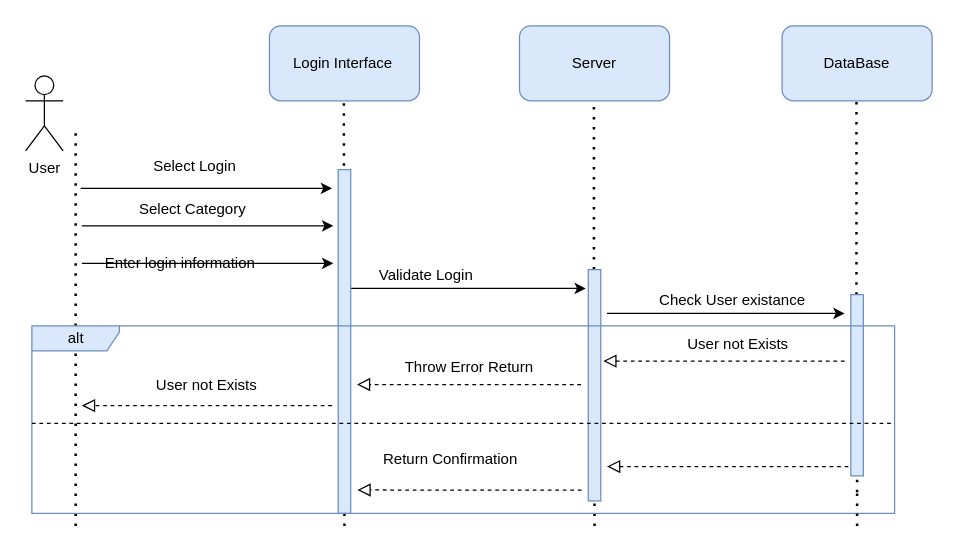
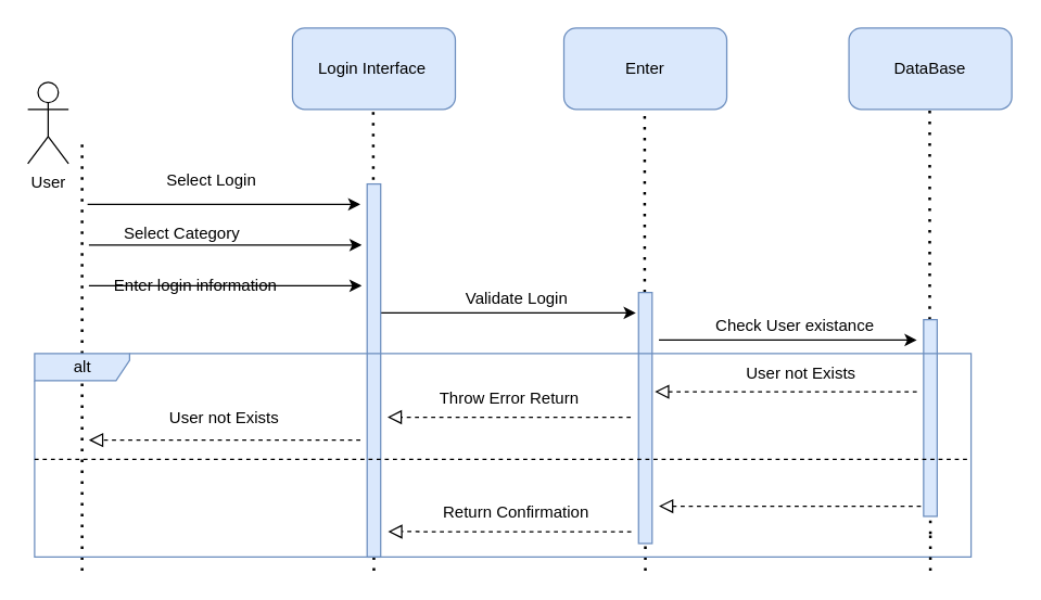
- <mxCell id="9" value="Server" style="text;html=1;strokeColor=none;fillColor=none;align=center;verticalAlign=middle;whiteSpace=wrap;rounded=0;" parent="1" vertex="1"><mxGeometry x="445" y="35" width="60" height="30" as="geometry" /></mxCell>
+ <mxCell id="9" value="Enter" style="text;html=1;strokeColor=none;fillColor=none;align=center;verticalAlign=middle;whiteSpace=wrap;rounded=0;" parent="1" vertex="1"><mxGeometry x="445" y="35" width="60" height="30" as="geometry" /></mxCell>
- <mxCell id="16" value="Select Category&amp;nbsp;" style="text;html=1;align=center;verticalAlign=middle;resizable=0;points=[];autosize=1;strokeColor=none;fillColor=none;" parent="1" vertex="1"><mxGeometry x="100" y="152" width="110" height="30" as="geometry" /></mxCell>
+ <mxCell id="16" value="Select Category&amp;nbsp;" style="text;html=1;align=center;verticalAlign=middle;resizable=0;points=[];autosize=1;strokeColor=none;fillColor=none;" parent="1" vertex="1"><mxGeometry x="80" y="157" width="110" height="30" as="geometry" /></mxCell>
- <mxCell id="19" value="Validate Login" style="text;html=1;align=center;verticalAlign=middle;resizable=0;points=[];autosize=1;strokeColor=none;fillColor=none;" parent="1" vertex="1"><mxGeometry x="290" y="205" width="100" height="30" as="geometry" /></mxCell>
+ <mxCell id="19" value="Validate Login" style="text;html=1;align=center;verticalAlign=middle;resizable=0;points=[];autosize=1;strokeColor=none;fillColor=none;" parent="1" vertex="1"><mxGeometry x="330" y="205" width="100" height="30" as="geometry" /></mxCell>
- <mxCell id="37" value="Return Confirmation" style="text;html=1;strokeColor=none;fillColor=none;align=center;verticalAlign=middle;whiteSpace=wrap;rounded=0;" parent="27" vertex="1"><mxGeometry x="280" y="93.125" width="110" height="28.125" as="geometry" /></mxCell>
+ <mxCell id="37" value="Return Confirmation" style="text;html=1;strokeColor=none;fillColor=none;align=center;verticalAlign=middle;whiteSpace=wrap;rounded=0;" parent="27" vertex="1"><mxGeometry x="300" y="103.125" width="110" height="28.125" as="geometry" /></mxCell>
